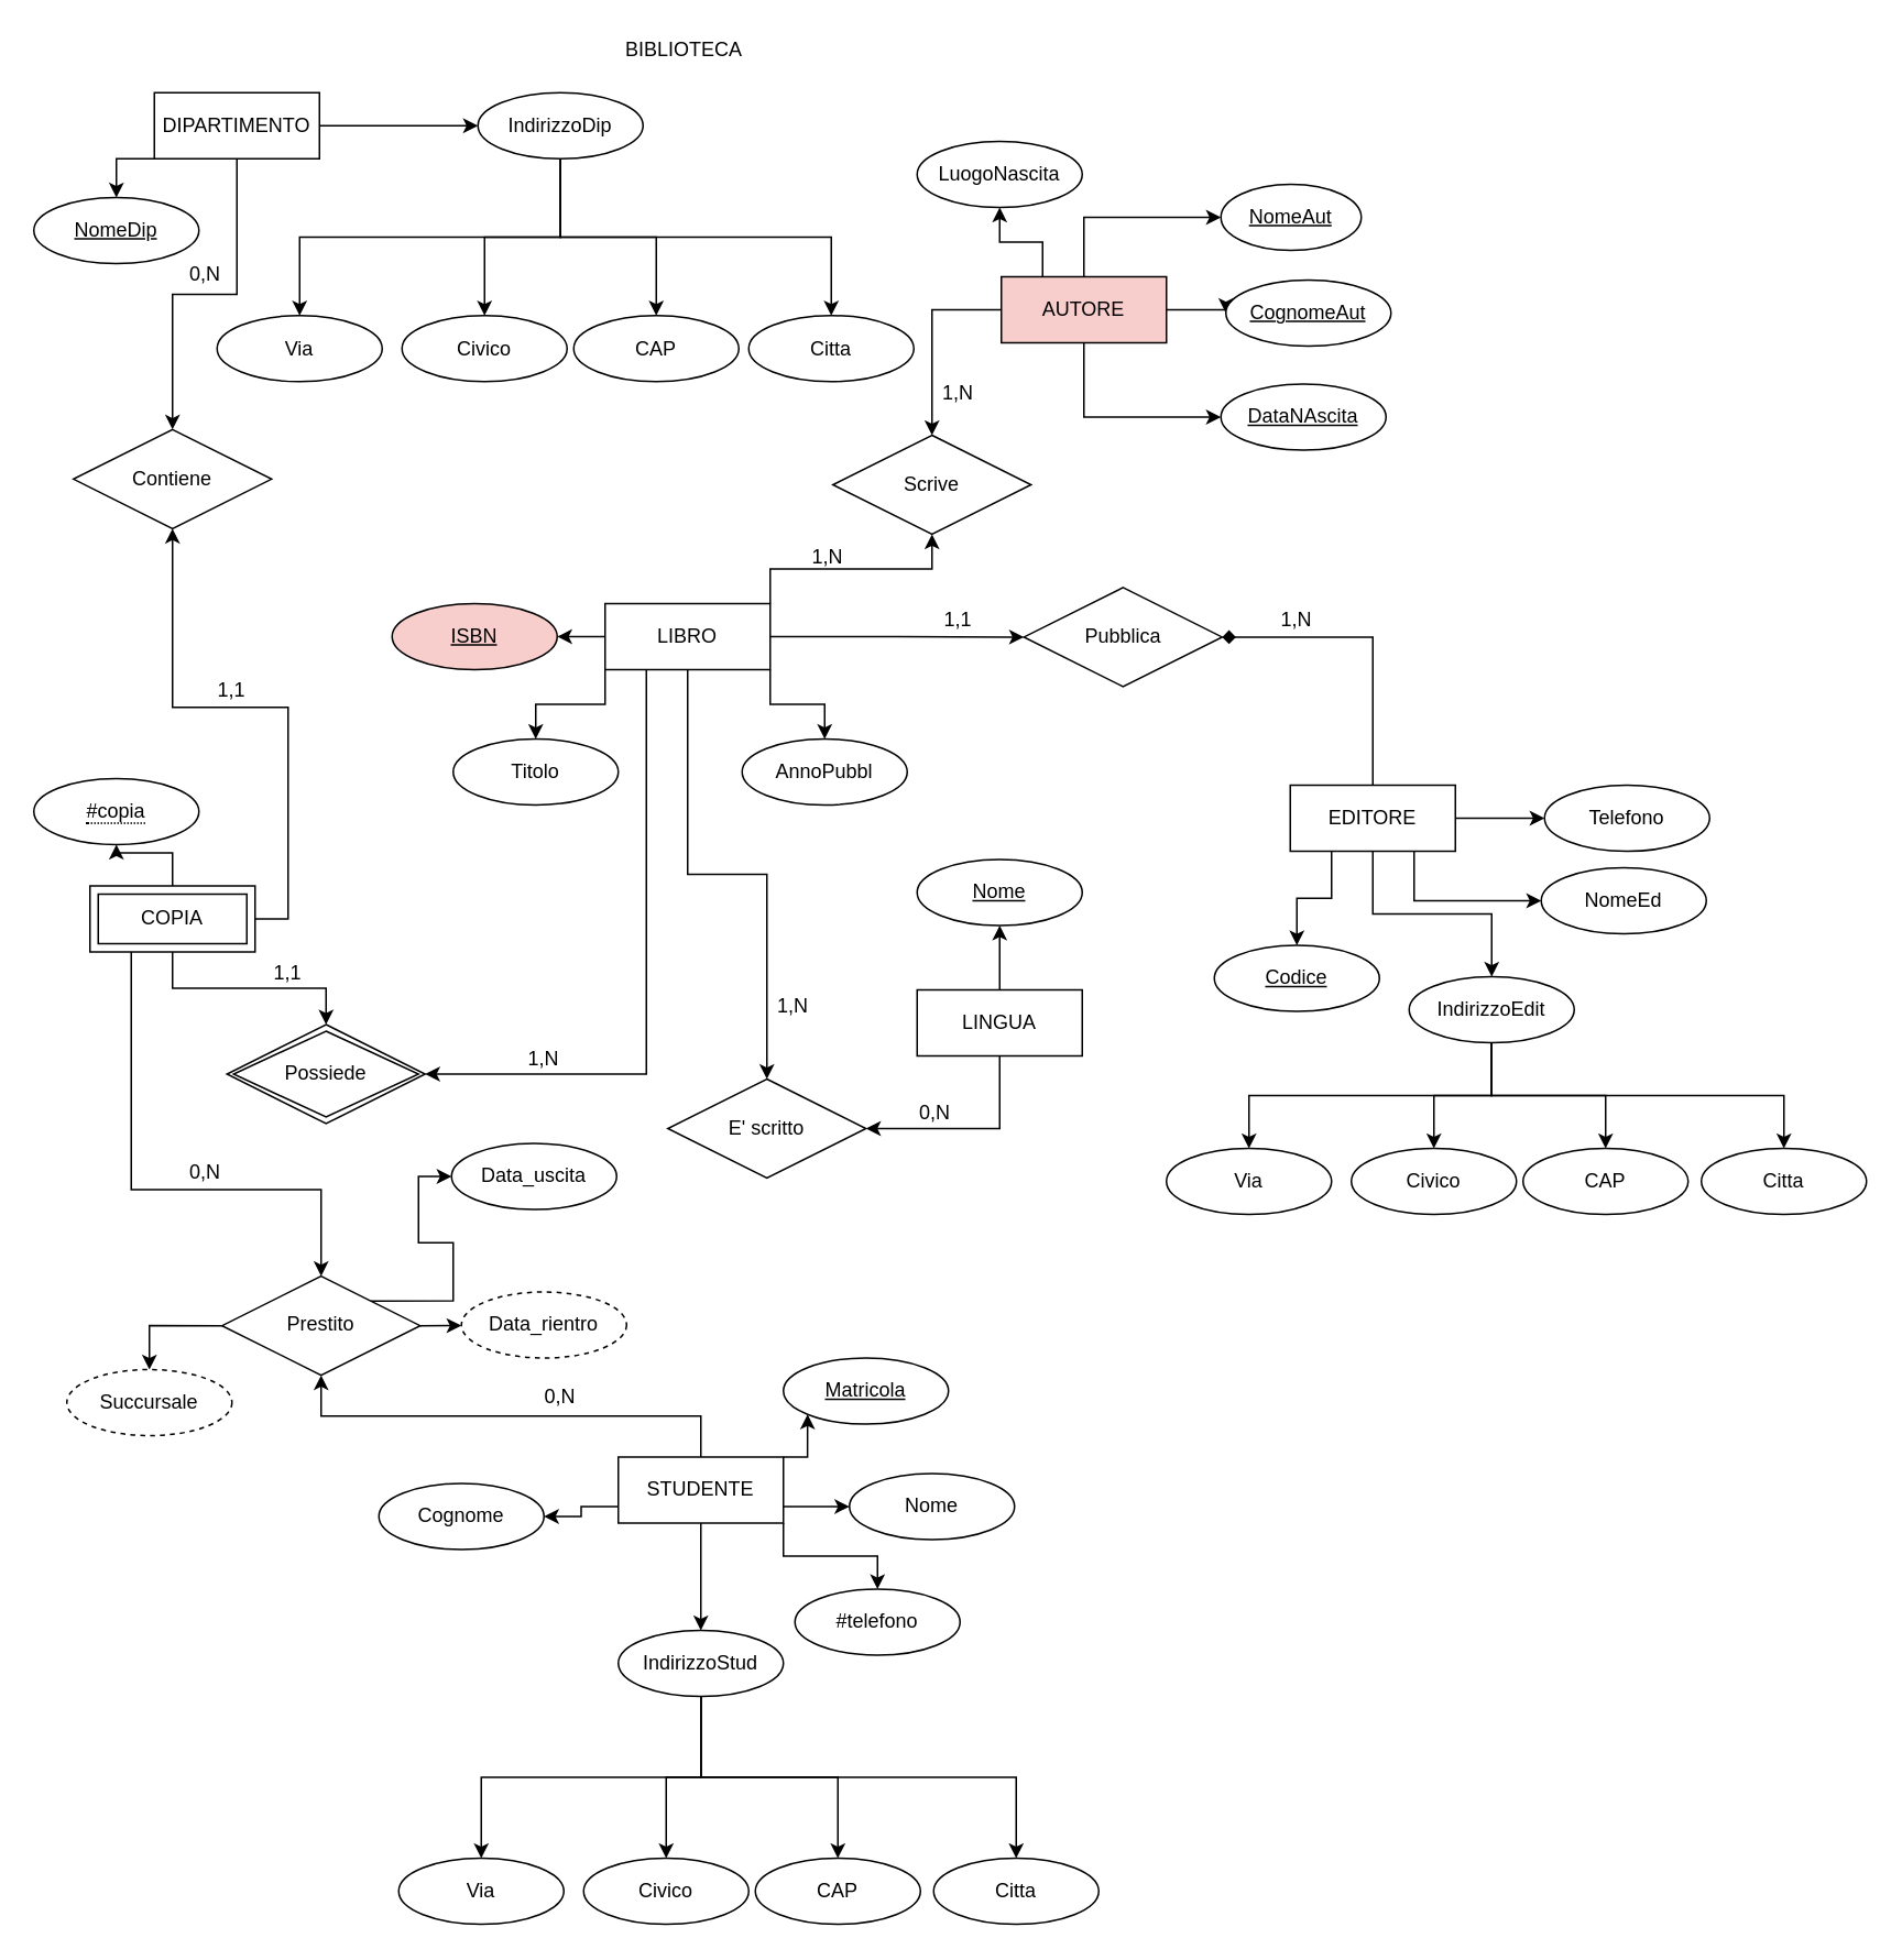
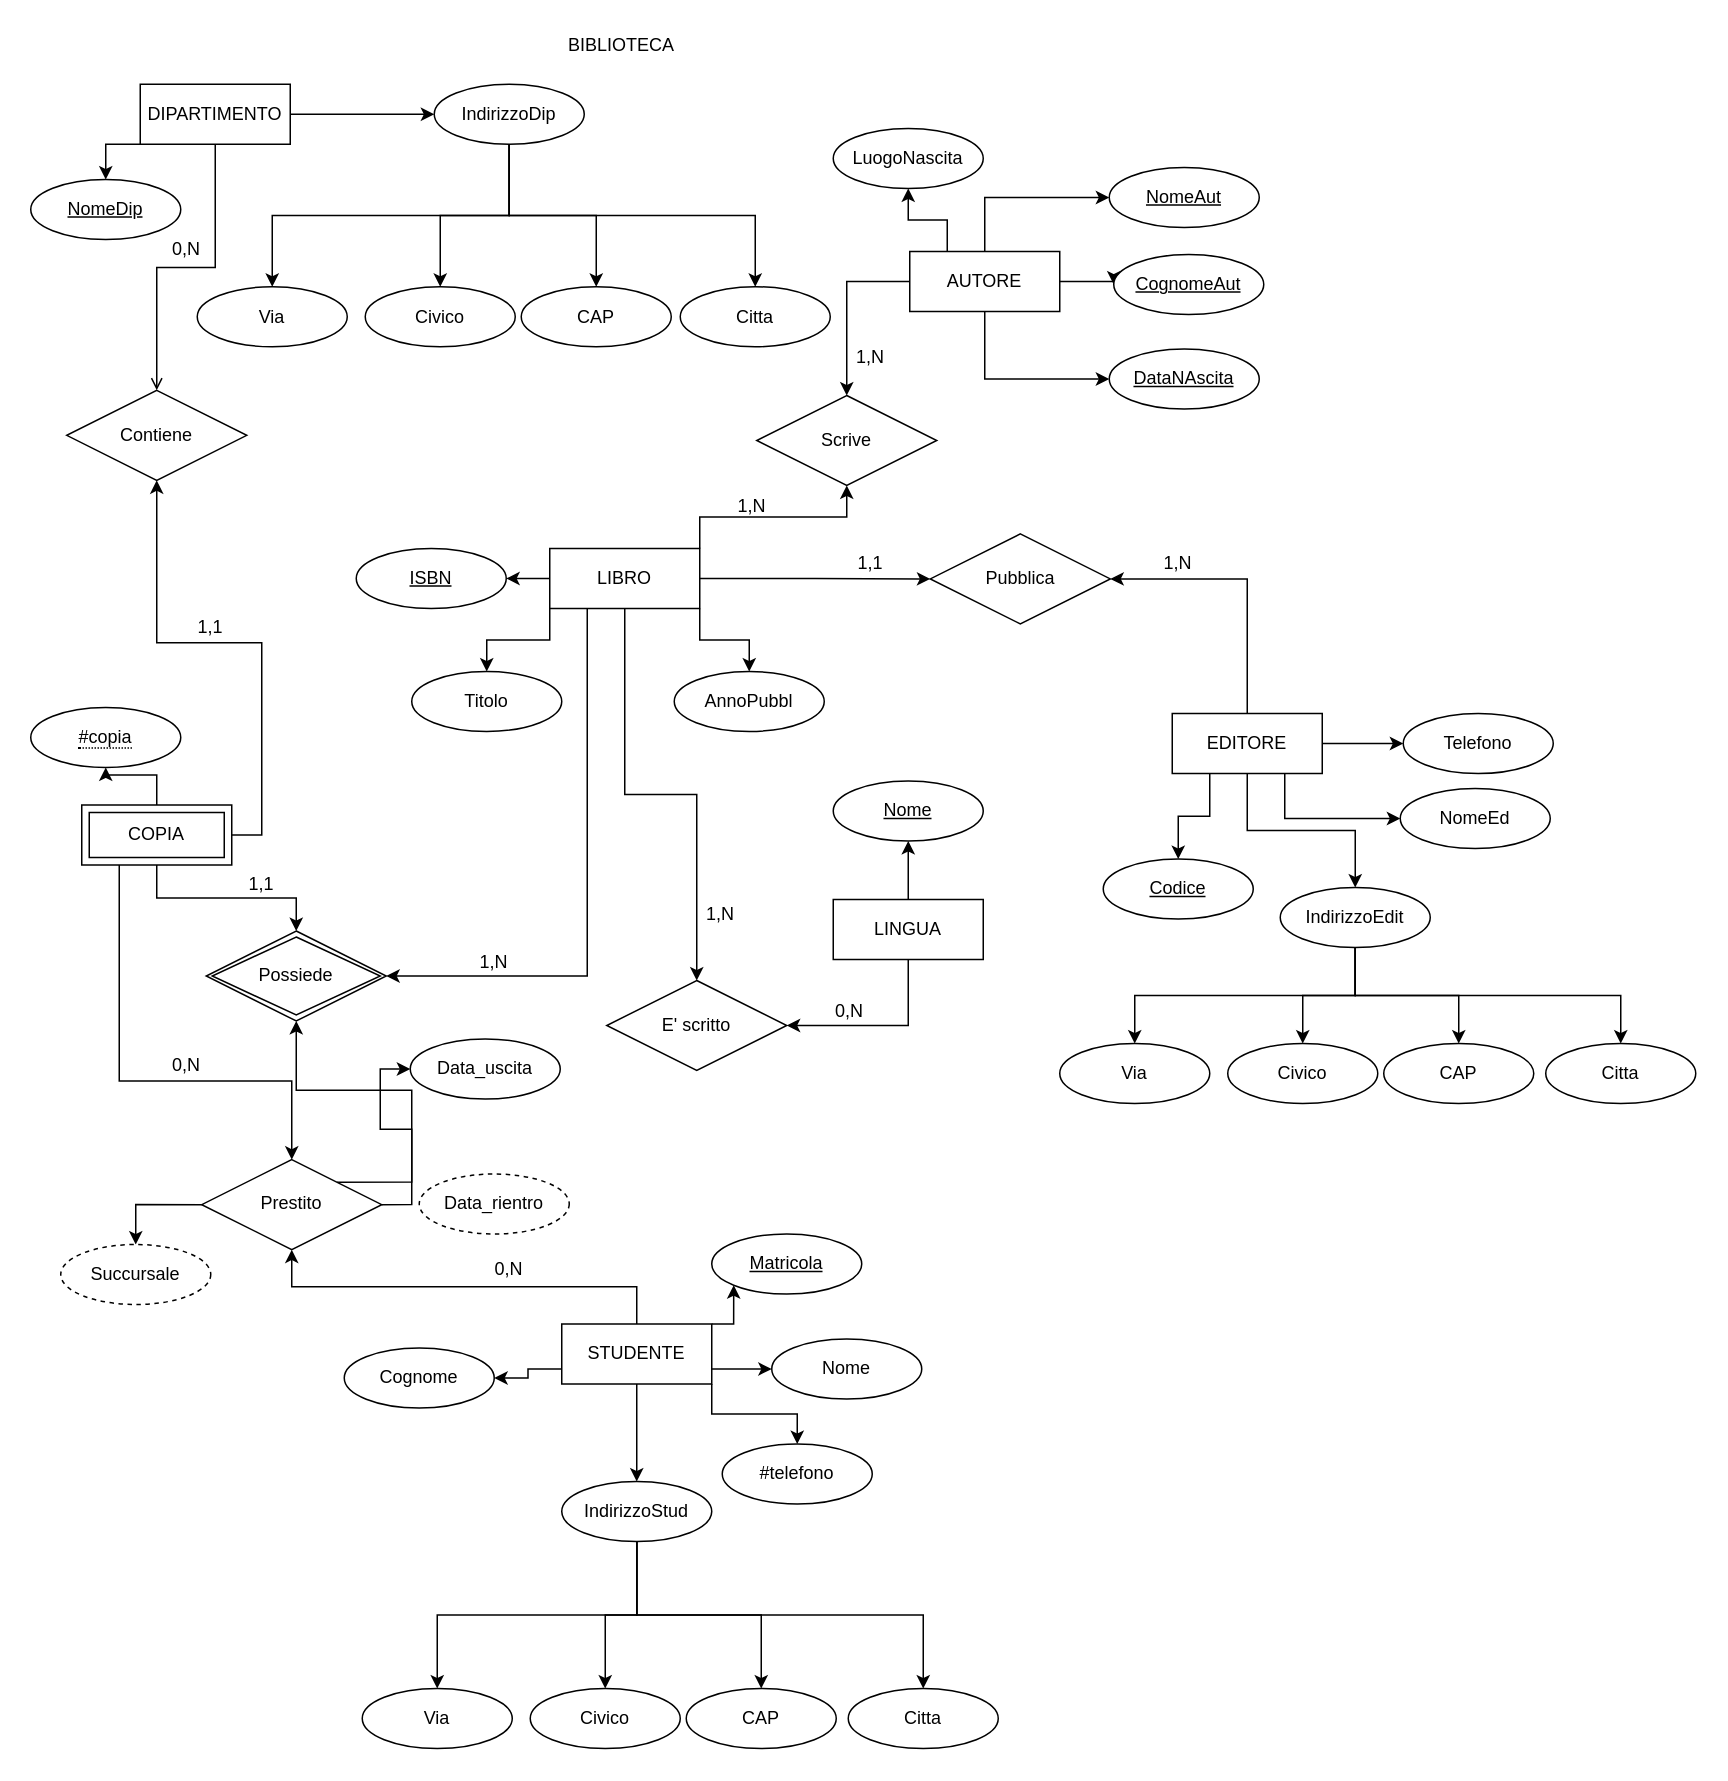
- <mxCell id="44" value="NomeAut" style="ellipse;whiteSpace=wrap;html=1;align=center;fontStyle=4;" parent="1" vertex="1"><mxGeometry x="739" y="111" width="85" height="40" as="geometry" /></mxCell>
+ <mxCell id="44" value="NomeAut" style="ellipse;whiteSpace=wrap;html=1;align=center;fontStyle=4;" parent="1" vertex="1"><mxGeometry x="739" y="111" width="100" height="40" as="geometry" /></mxCell>
- <mxCell id="37" value="AUTORE" style="whiteSpace=wrap;html=1;align=center;fillColor=#f8cecc;" parent="1" vertex="1"><mxGeometry x="606" y="167" width="100" height="40" as="geometry" /></mxCell>
+ <mxCell id="37" value="AUTORE" style="whiteSpace=wrap;html=1;align=center;" parent="1" vertex="1"><mxGeometry x="606" y="167" width="100" height="40" as="geometry" /></mxCell>
- <mxCell id="12" style="edgeStyle=orthogonalEdgeStyle;rounded=0;orthogonalLoop=1;jettySize=auto;html=1;exitX=0.5;exitY=1;exitDx=0;exitDy=0;" parent="1" source="14" target="87" edge="1"><mxGeometry relative="1" as="geometry"><mxPoint x="104" y="289.571" as="targetPoint" /></mxGeometry></mxCell>
+ <mxCell id="12" style="edgeStyle=orthogonalEdgeStyle;rounded=0;orthogonalLoop=1;jettySize=auto;html=1;exitX=0.5;exitY=1;exitDx=0;exitDy=0;endArrow=open;" parent="1" source="14" target="87" edge="1"><mxGeometry relative="1" as="geometry"><mxPoint x="104" y="289.571" as="targetPoint" /></mxGeometry></mxCell>
- <mxCell id="47" value="ISBN" style="ellipse;whiteSpace=wrap;html=1;align=center;fontStyle=4;fillColor=#f8cecc;" parent="1" vertex="1"><mxGeometry x="237" y="365" width="100" height="40" as="geometry" /></mxCell>
+ <mxCell id="47" value="ISBN" style="ellipse;whiteSpace=wrap;html=1;align=center;fontStyle=4;" parent="1" vertex="1"><mxGeometry x="237" y="365" width="100" height="40" as="geometry" /></mxCell>
- <mxCell id="19" style="edgeStyle=orthogonalEdgeStyle;rounded=0;orthogonalLoop=1;jettySize=auto;html=1;exitX=0.5;exitY=0;exitDx=0;exitDy=0;entryX=1;entryY=0.5;entryDx=0;entryDy=0;endArrow=diamond;" parent="1" source="20" target="90" edge="1"><mxGeometry relative="1" as="geometry" /></mxCell>
+ <mxCell id="19" style="edgeStyle=orthogonalEdgeStyle;rounded=0;orthogonalLoop=1;jettySize=auto;html=1;exitX=0.5;exitY=0;exitDx=0;exitDy=0;entryX=1;entryY=0.5;entryDx=0;entryDy=0;" parent="1" source="20" target="90" edge="1"><mxGeometry relative="1" as="geometry" /></mxCell>
- <mxCell id="92" style="edgeStyle=orthogonalEdgeStyle;rounded=0;orthogonalLoop=1;jettySize=auto;html=1;exitX=1;exitY=0.5;exitDx=0;exitDy=0;entryX=0;entryY=0.5;entryDx=0;entryDy=0;" parent="1" source="94" target="108" edge="1"><mxGeometry relative="1" as="geometry" /></mxCell>
+ <mxCell id="92" style="edgeStyle=orthogonalEdgeStyle;rounded=0;orthogonalLoop=1;jettySize=auto;html=1;exitX=1;exitY=0.5;exitDx=0;exitDy=0;" parent="1" source="94" target="51" edge="1"><mxGeometry relative="1" as="geometry" /></mxCell>
